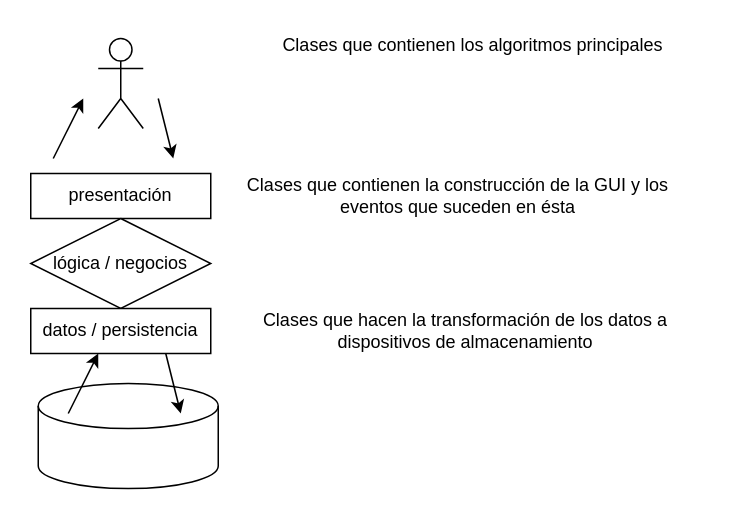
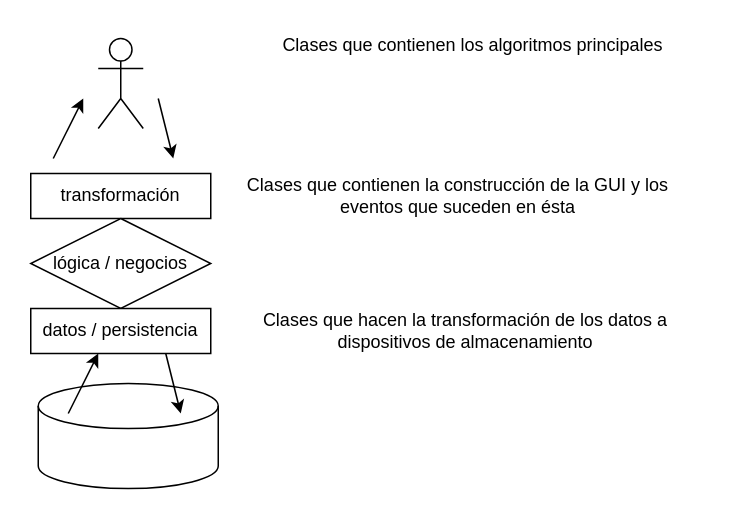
- <mxCell id="3" value="presentación" style="rounded=0;whiteSpace=wrap;html=1;" vertex="1" parent="1"><mxGeometry x="20" y="115" width="120" height="30" as="geometry" /></mxCell>
+ <mxCell id="3" value="transformación" style="rounded=0;whiteSpace=wrap;html=1;" vertex="1" parent="1"><mxGeometry x="20" y="115" width="120" height="30" as="geometry" /></mxCell>
